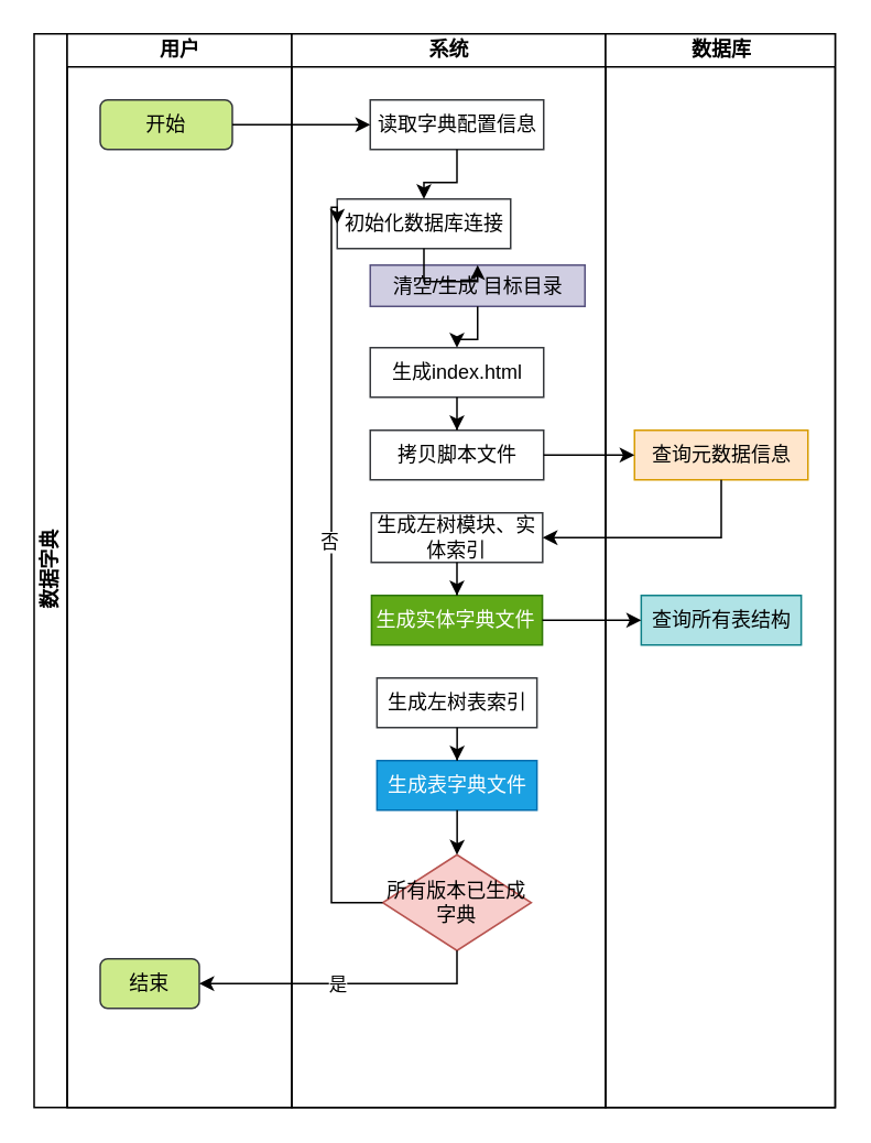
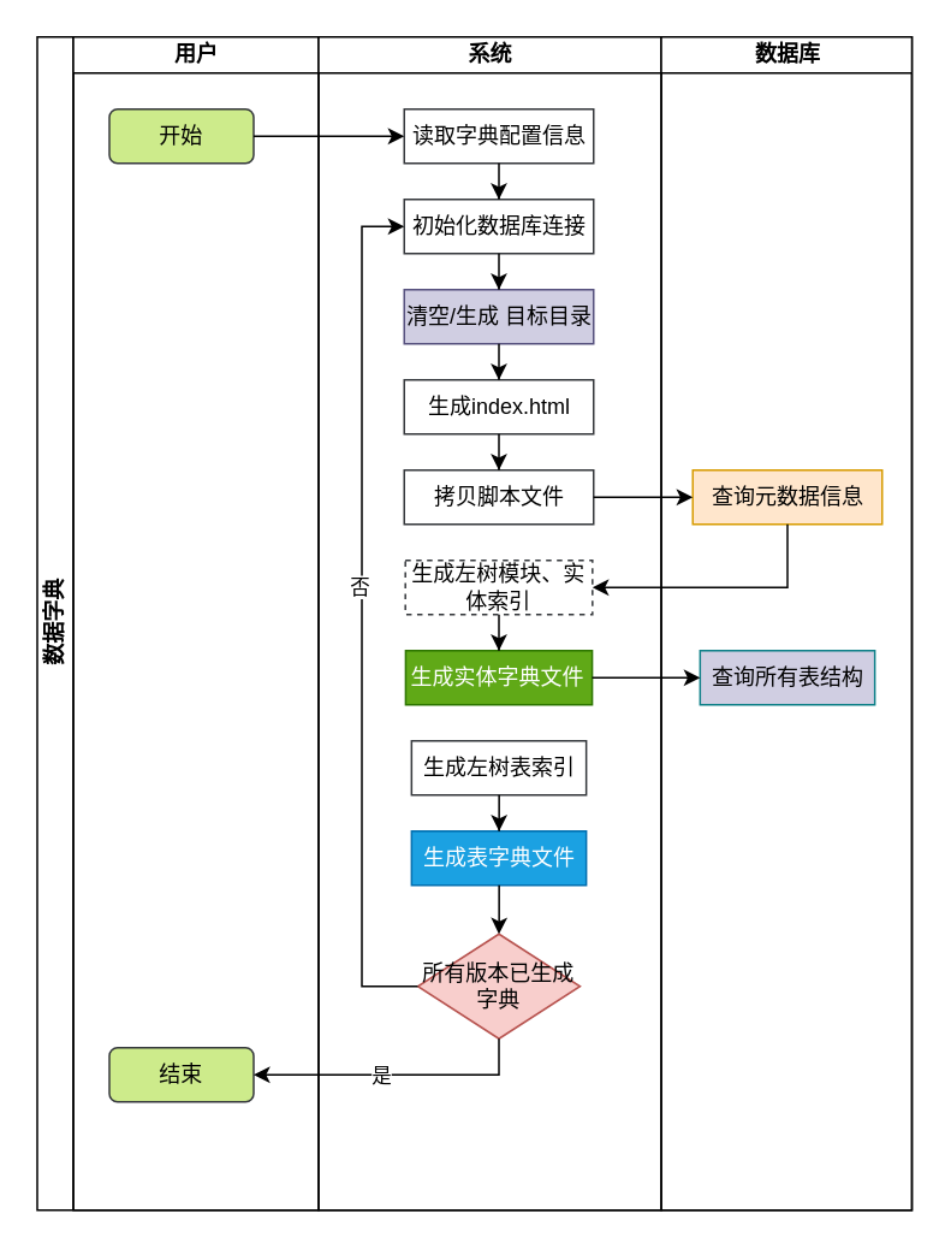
- <mxCell id="8" value="初始化数据库连接" style="rounded=0;whiteSpace=wrap;html=1;glass=0;fillColor=none;strokeColor=#36393d;fontColor=#000000;" parent="6" vertex="1"><mxGeometry x="27.5" y="100" width="105" height="30" as="geometry" /></mxCell>
+ <mxCell id="8" value="初始化数据库连接" style="rounded=0;whiteSpace=wrap;html=1;glass=0;fillColor=none;strokeColor=#36393d;fontColor=#000000;" parent="6" vertex="1"><mxGeometry x="47.5" y="90" width="105" height="30" as="geometry" /></mxCell>
- <mxCell id="10" value="清空/生成 目标目录" style="rounded=0;whiteSpace=wrap;html=1;glass=0;fillColor=#d0cee2;strokeColor=#56517e;" parent="6" vertex="1"><mxGeometry x="47.5" y="140" width="130" height="25" as="geometry" /></mxCell>
+ <mxCell id="10" value="清空/生成 目标目录" style="rounded=0;whiteSpace=wrap;html=1;glass=0;fillColor=#d0cee2;strokeColor=#56517e;" parent="6" vertex="1"><mxGeometry x="47.5" y="140" width="105" height="30" as="geometry" /></mxCell>
- <mxCell id="16" value="生成左树模块、实体索引" style="rounded=0;whiteSpace=wrap;html=1;glass=0;fillColor=none;strokeColor=#36393d;fontColor=#000000;" parent="6" vertex="1"><mxGeometry x="48.125" y="290" width="103.75" height="30" as="geometry" /></mxCell>
+ <mxCell id="16" value="生成左树模块、实体索引" style="rounded=0;whiteSpace=wrap;html=1;glass=0;fillColor=none;strokeColor=#36393d;fontColor=#000000;dashed=1;" parent="6" vertex="1"><mxGeometry x="48.125" y="290" width="103.75" height="30" as="geometry" /></mxCell>
- <mxCell id="28" value="查询所有表结构" style="rounded=0;whiteSpace=wrap;html=1;glass=0;fillColor=#b0e3e6;strokeColor=#0e8088;" parent="26" vertex="1"><mxGeometry x="21.565" y="340" width="96.87" height="30" as="geometry" /></mxCell>
+ <mxCell id="28" value="查询所有表结构" style="rounded=0;whiteSpace=wrap;html=1;glass=0;fillColor=#d0cee2;strokeColor=#0e8088;" parent="26" vertex="1"><mxGeometry x="21.565" y="340" width="96.87" height="30" as="geometry" /></mxCell>
- <mxCell id="5" value="结束" style="rounded=1;whiteSpace=wrap;html=1;glass=0;fillColor=#cdeb8b;strokeColor=#36393d;fontColor=#000000;" parent="3" vertex="1"><mxGeometry x="20" y="560" width="60" height="30" as="geometry" /></mxCell>
+ <mxCell id="5" value="结束" style="rounded=1;whiteSpace=wrap;html=1;glass=0;fillColor=#cdeb8b;strokeColor=#36393d;fontColor=#000000;" parent="3" vertex="1"><mxGeometry x="20" y="560" width="80" height="30" as="geometry" /></mxCell>
